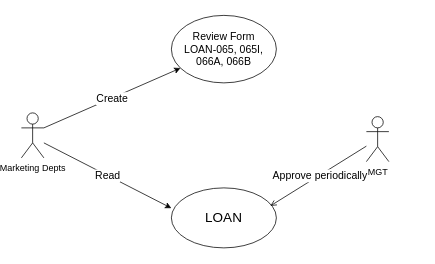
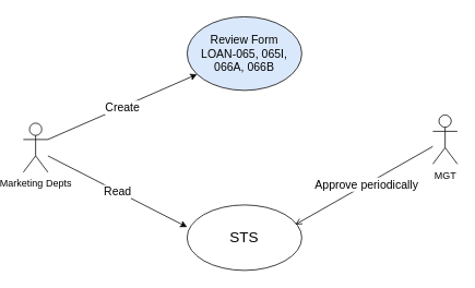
- <mxCell id="2" value="&lt;font style=&quot;font-size: 14px;&quot;&gt;Review Form&lt;br&gt;LOAN-065, 065I, 066A, 066B&lt;/font&gt;" style="ellipse;whiteSpace=wrap;html=1;" vertex="1" parent="1"><mxGeometry x="220" y="20" width="140" height="90" as="geometry" /></mxCell>
+ <mxCell id="2" value="&lt;font style=&quot;font-size: 14px;&quot;&gt;Review Form&lt;br&gt;LOAN-065, 065I, 066A, 066B&lt;/font&gt;" style="ellipse;whiteSpace=wrap;html=1;fillColor=#dae8fc;" vertex="1" parent="1"><mxGeometry x="220" y="20" width="140" height="90" as="geometry" /></mxCell>
- <mxCell id="10" value="MGT" style="shape=umlActor;verticalLabelPosition=bottom;verticalAlign=top;html=1;outlineConnect=0;" vertex="1" parent="1"><mxGeometry x="480" y="155" width="30" height="60" as="geometry" /></mxCell>
+ <mxCell id="10" value="MGT" style="shape=umlActor;verticalLabelPosition=bottom;verticalAlign=top;html=1;outlineConnect=0;" vertex="1" parent="1"><mxGeometry x="520" y="140" width="30" height="60" as="geometry" /></mxCell>
- <mxCell id="7" value="&lt;font style=&quot;font-size: 18px;&quot;&gt;LOAN&lt;/font&gt;" style="ellipse;whiteSpace=wrap;html=1;" vertex="1" parent="1"><mxGeometry x="220" y="250" width="140" height="80" as="geometry" /></mxCell>
+ <mxCell id="7" value="&lt;font style=&quot;font-size: 18px;&quot;&gt;STS&lt;/font&gt;" style="ellipse;whiteSpace=wrap;html=1;" vertex="1" parent="1"><mxGeometry x="220" y="250" width="140" height="80" as="geometry" /></mxCell>
